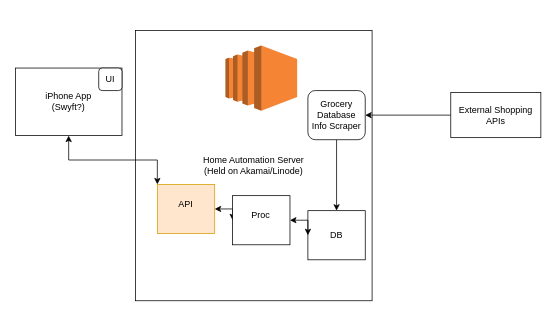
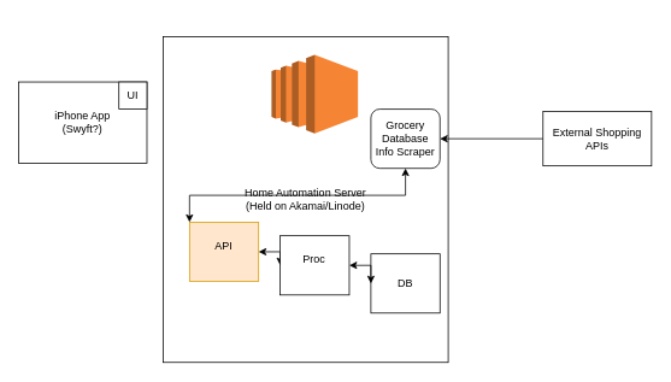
- <mxCell id="16" value="UI" style="whiteSpace=wrap;html=1;rounded=1;" parent="14" vertex="1"><mxGeometry x="111" width="31" height="30" as="geometry" /></mxCell>
+ <mxCell id="16" value="UI" style="rounded=0;whiteSpace=wrap;html=1;" parent="14" vertex="1"><mxGeometry x="111" width="31" height="30" as="geometry" /></mxCell>
- <mxCell id="17" style="edgeStyle=orthogonalEdgeStyle;rounded=0;orthogonalLoop=1;jettySize=auto;html=1;exitX=0;exitY=0;exitDx=0;exitDy=0;startArrow=classic;startFill=1;" parent="1" source="7" target="15" edge="1"><mxGeometry relative="1" as="geometry" /></mxCell>
+ <mxCell id="17" style="edgeStyle=orthogonalEdgeStyle;rounded=0;orthogonalLoop=1;jettySize=auto;html=1;exitX=0;exitY=0;exitDx=0;exitDy=0;startArrow=classic;startFill=1;" parent="1" source="7" target="12" edge="1"><mxGeometry relative="1" as="geometry" /></mxCell>
- <mxCell id="11" style="edgeStyle=orthogonalEdgeStyle;rounded=0;orthogonalLoop=1;jettySize=auto;html=1;exitX=0.5;exitY=1;exitDx=0;exitDy=0;entryX=0.5;entryY=0;entryDx=0;entryDy=0;" parent="4" source="12" target="8" edge="1"><mxGeometry relative="1" as="geometry" /></mxCell>
